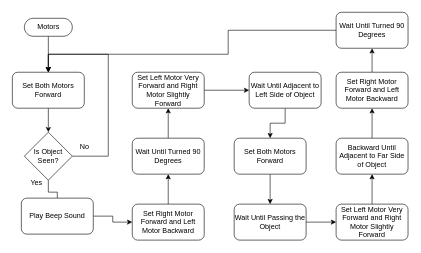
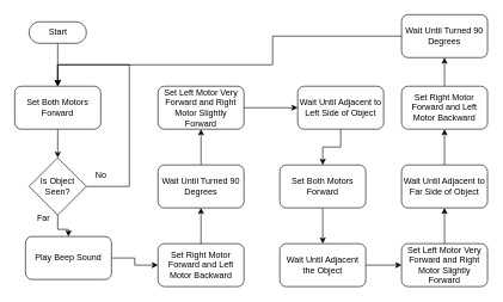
- <mxCell id="3" value="Motors" style="html=1;dashed=0;whitespace=wrap;shape=mxgraph.dfd.start" vertex="1" parent="1"><mxGeometry x="40" y="30" width="80" height="30" as="geometry" /></mxCell>
+ <mxCell id="3" value="Start" style="html=1;dashed=0;whitespace=wrap;shape=mxgraph.dfd.start" vertex="1" parent="1"><mxGeometry x="40" y="30" width="80" height="30" as="geometry" /></mxCell>
- <mxCell id="27" value="Backward Until Adjacent to Far Side of Object" style="rounded=1;whiteSpace=wrap;html=1;" vertex="1" parent="1"><mxGeometry x="560" y="230" width="120" height="60" as="geometry" /></mxCell>
+ <mxCell id="27" value="Wait Until Adjacent to Far Side of Object" style="rounded=1;whiteSpace=wrap;html=1;" vertex="1" parent="1"><mxGeometry x="560" y="230" width="120" height="60" as="geometry" /></mxCell>
- <mxCell id="32" value="Yes" style="text;html=1;align=center;verticalAlign=middle;resizable=0;points=[];autosize=1;strokeColor=none;fillColor=none;" vertex="1" parent="1"><mxGeometry x="40" y="290" width="40" height="30" as="geometry" /></mxCell>
+ <mxCell id="32" value="Far" style="text;html=1;align=center;verticalAlign=middle;resizable=0;points=[];autosize=1;strokeColor=none;fillColor=none;" vertex="1" parent="1"><mxGeometry x="40" y="290" width="40" height="30" as="geometry" /></mxCell>
- <mxCell id="7" value="" style="edgeStyle=orthogonalEdgeStyle;rounded=0;orthogonalLoop=1;jettySize=auto;html=1;endArrow=none;" edge="1" parent="1" source="8" target="11"><mxGeometry relative="1" as="geometry" /></mxCell>
+ <mxCell id="7" value="" style="edgeStyle=orthogonalEdgeStyle;rounded=0;orthogonalLoop=1;jettySize=auto;html=1;" edge="1" parent="1" source="8" target="11"><mxGeometry relative="1" as="geometry" /></mxCell>
- <mxCell id="23" value="Wait Until Passing the Object" style="rounded=1;whiteSpace=wrap;html=1;" vertex="1" parent="1"><mxGeometry x="390" y="340" width="120" height="60" as="geometry" /></mxCell>
+ <mxCell id="23" value="Wait Until Adjacent the Object" style="rounded=1;whiteSpace=wrap;html=1;" vertex="1" parent="1"><mxGeometry x="390" y="340" width="120" height="60" as="geometry" /></mxCell>
